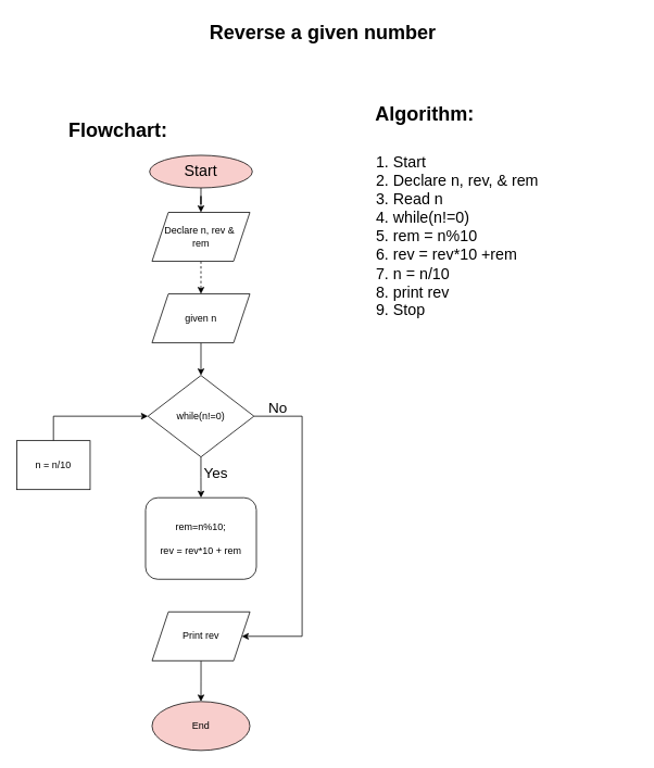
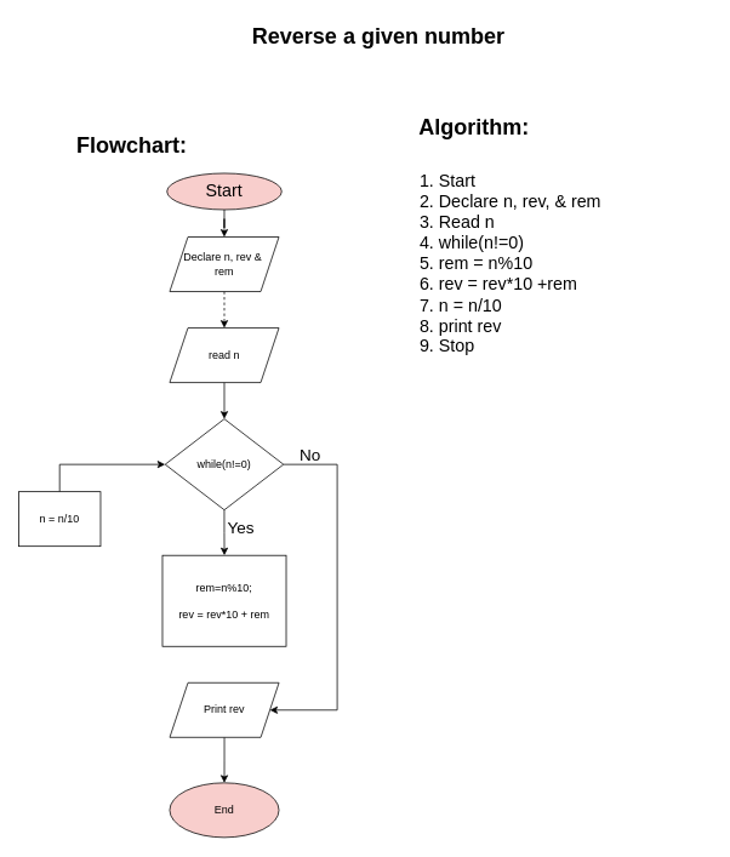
- <mxCell id="6" value="Reverse a given number" style="text;strokeColor=none;fillColor=none;html=1;fontSize=24;fontStyle=1;verticalAlign=middle;align=center;" parent="1" vertex="1"><mxGeometry x="30" y="20" width="730" height="40" as="geometry" /></mxCell>
+ <mxCell id="6" value="Reverse a given number" style="text;strokeColor=none;fillColor=none;html=1;fontSize=24;fontStyle=1;verticalAlign=middle;align=center;" parent="1" vertex="1"><mxGeometry x="50" y="20" width="730" height="40" as="geometry" /></mxCell>
- <mxCell id="9" value="given n" style="shape=parallelogram;perimeter=parallelogramPerimeter;whiteSpace=wrap;html=1;fixedSize=1;" vertex="1" parent="1"><mxGeometry x="185.94" y="360" width="120" height="60" as="geometry" /></mxCell>
+ <mxCell id="9" value="read n" style="shape=parallelogram;perimeter=parallelogramPerimeter;whiteSpace=wrap;html=1;fixedSize=1;" vertex="1" parent="1"><mxGeometry x="185.94" y="360" width="120" height="60" as="geometry" /></mxCell>
- <mxCell id="13" value="rem=n%10;&lt;br&gt;&lt;br&gt;rev = rev*10 + rem" style="whiteSpace=wrap;html=1;rounded=1;" vertex="1" parent="1"><mxGeometry x="177.97" y="610" width="135.94" height="100" as="geometry" /></mxCell>
+ <mxCell id="13" value="rem=n%10;&lt;br&gt;&lt;br&gt;rev = rev*10 + rem" style="rounded=0;whiteSpace=wrap;html=1;" vertex="1" parent="1"><mxGeometry x="177.97" y="610" width="135.94" height="100" as="geometry" /></mxCell>
